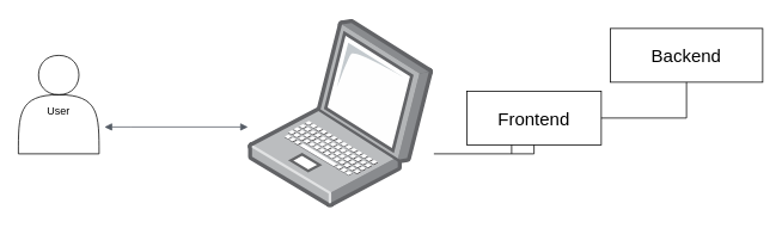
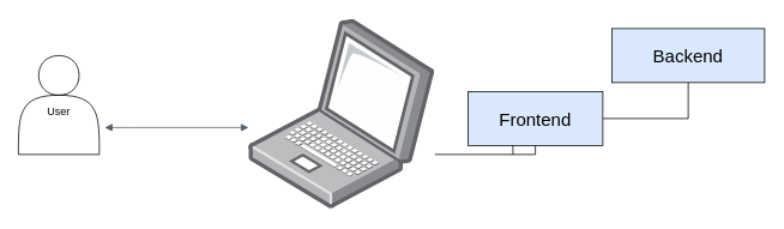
- <mxCell id="6" value="Backend" style="whiteSpace=wrap;html=1;align=center;verticalAlign=middle;treeFolding=1;treeMoving=1;newEdgeStyle={&quot;edgeStyle&quot;:&quot;elbowEdgeStyle&quot;,&quot;startArrow&quot;:&quot;none&quot;,&quot;endArrow&quot;:&quot;none&quot;};fontSize=20;" vertex="1" parent="1"><mxGeometry x="680" y="31" width="170" height="60" as="geometry" /></mxCell>
+ <mxCell id="6" value="Backend" style="whiteSpace=wrap;html=1;align=center;verticalAlign=middle;treeFolding=1;treeMoving=1;newEdgeStyle={&quot;edgeStyle&quot;:&quot;elbowEdgeStyle&quot;,&quot;startArrow&quot;:&quot;none&quot;,&quot;endArrow&quot;:&quot;none&quot;};fontSize=20;fillColor=#dae8fc;" vertex="1" parent="1"><mxGeometry x="680" y="31" width="170" height="60" as="geometry" /></mxCell>
- <mxCell id="8" value="Frontend" style="whiteSpace=wrap;html=1;align=center;verticalAlign=middle;treeFolding=1;treeMoving=1;newEdgeStyle={&quot;edgeStyle&quot;:&quot;elbowEdgeStyle&quot;,&quot;startArrow&quot;:&quot;none&quot;,&quot;endArrow&quot;:&quot;none&quot;};fontSize=20;" vertex="1" parent="1"><mxGeometry x="520" y="101" width="150" height="60" as="geometry" /></mxCell>
+ <mxCell id="8" value="Frontend" style="whiteSpace=wrap;html=1;align=center;verticalAlign=middle;treeFolding=1;treeMoving=1;newEdgeStyle={&quot;edgeStyle&quot;:&quot;elbowEdgeStyle&quot;,&quot;startArrow&quot;:&quot;none&quot;,&quot;endArrow&quot;:&quot;none&quot;};fontSize=20;fillColor=#dae8fc;" vertex="1" parent="1"><mxGeometry x="520" y="101" width="150" height="60" as="geometry" /></mxCell>
